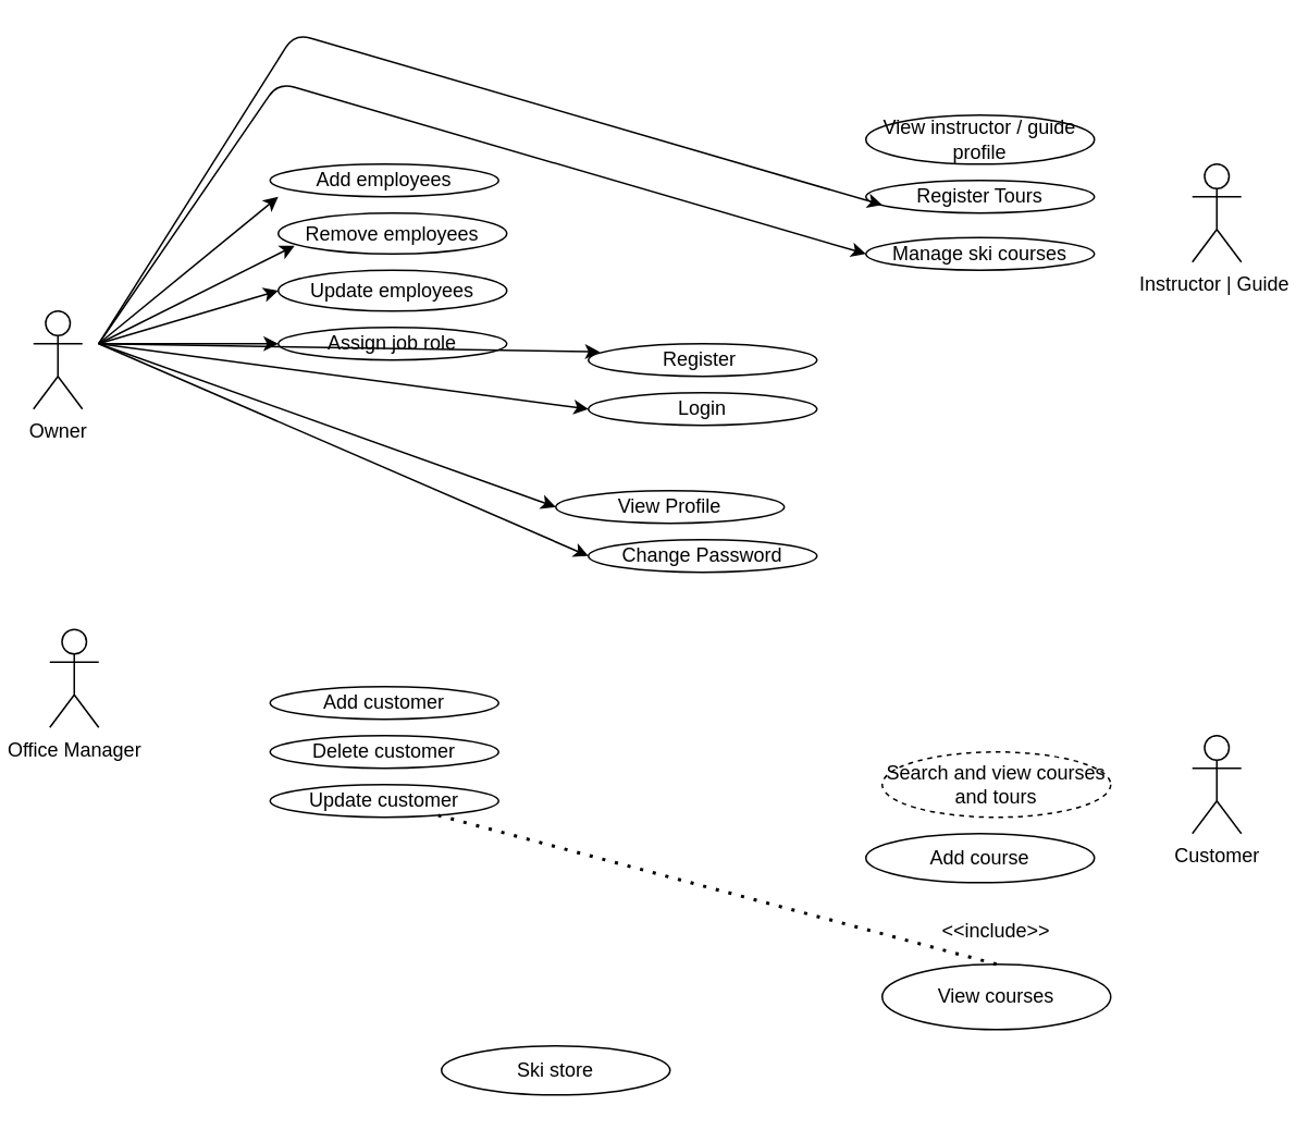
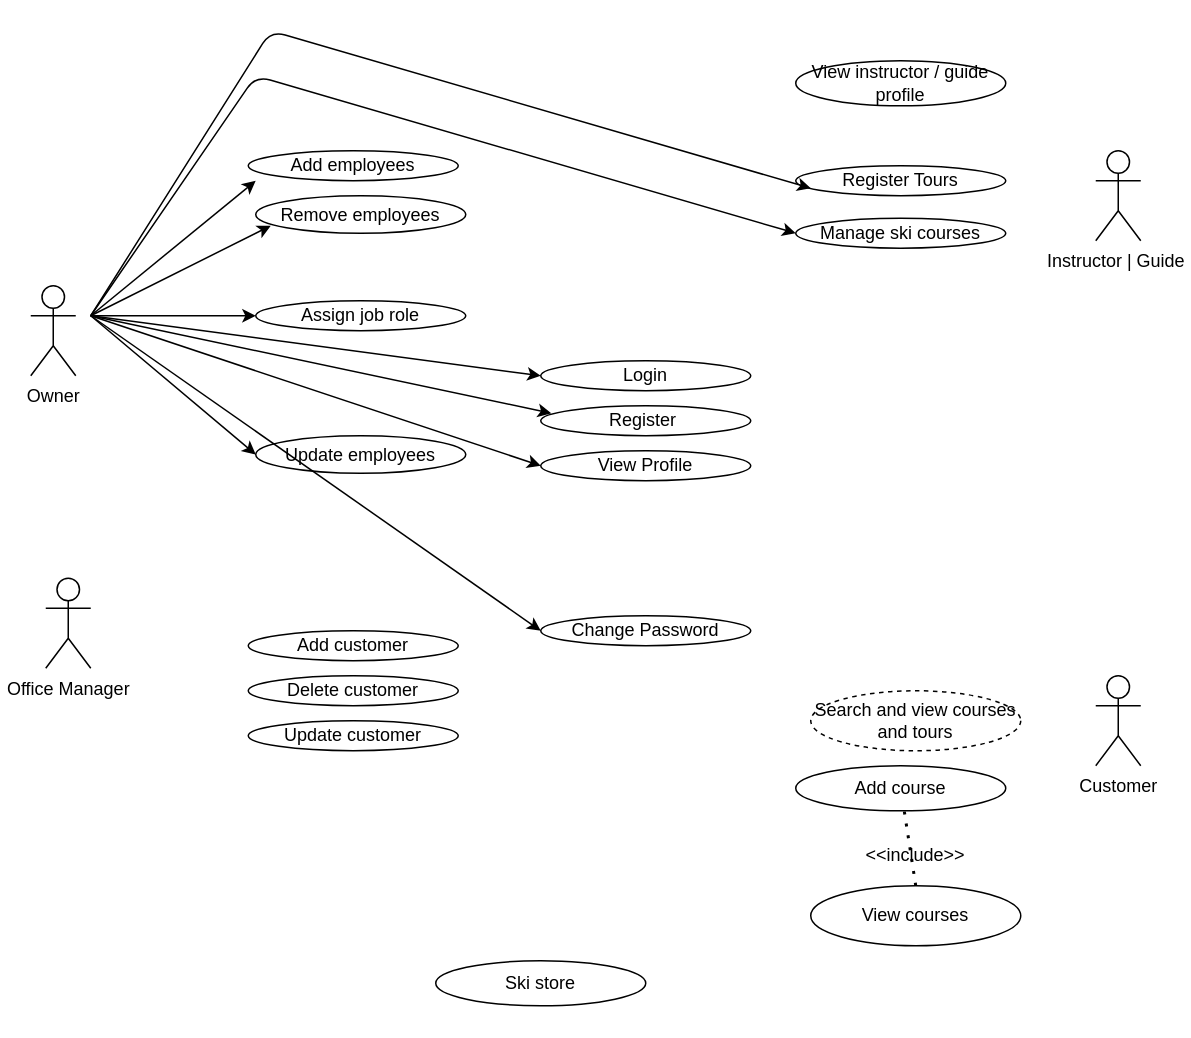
- <mxCell id="25" value="View instructor / guide profile" style="ellipse;whiteSpace=wrap;html=1;" vertex="1" parent="1"><mxGeometry x="530" y="70" width="140" height="30" as="geometry" /></mxCell>
+ <mxCell id="25" value="View instructor / guide profile" style="ellipse;whiteSpace=wrap;html=1;" vertex="1" parent="1"><mxGeometry x="530" y="40" width="140" height="30" as="geometry" /></mxCell>
- <mxCell id="14" value="Update employees" style="ellipse;whiteSpace=wrap;html=1;" vertex="1" parent="1"><mxGeometry x="170" y="165" width="140" height="25" as="geometry" /></mxCell>
+ <mxCell id="14" value="Update employees" style="ellipse;whiteSpace=wrap;html=1;" vertex="1" parent="1"><mxGeometry x="170" y="290" width="140" height="25" as="geometry" /></mxCell>
- <mxCell id="10" value="Register&amp;nbsp;" style="ellipse;whiteSpace=wrap;html=1;" vertex="1" parent="1"><mxGeometry x="360" y="210" width="140" height="20" as="geometry" /></mxCell>
+ <mxCell id="10" value="Register&amp;nbsp;" style="ellipse;whiteSpace=wrap;html=1;" vertex="1" parent="1"><mxGeometry x="360" y="270" width="140" height="20" as="geometry" /></mxCell>
- <mxCell id="11" value="View Profile" style="ellipse;whiteSpace=wrap;html=1;" vertex="1" parent="1"><mxGeometry x="340" y="300" width="140" height="20" as="geometry" /></mxCell>
+ <mxCell id="11" value="View Profile" style="ellipse;whiteSpace=wrap;html=1;" vertex="1" parent="1"><mxGeometry x="360" y="300" width="140" height="20" as="geometry" /></mxCell>
- <mxCell id="12" value="Change Password" style="ellipse;whiteSpace=wrap;html=1;" vertex="1" parent="1"><mxGeometry x="360" y="330" width="140" height="20" as="geometry" /></mxCell>
+ <mxCell id="12" value="Change Password" style="ellipse;whiteSpace=wrap;html=1;" vertex="1" parent="1"><mxGeometry x="360" y="410" width="140" height="20" as="geometry" /></mxCell>
- <mxCell id="19" value="" style="endArrow=none;dashed=1;html=1;dashPattern=1 3;strokeWidth=2;exitX=0.5;exitY=0;exitDx=0;exitDy=0;" edge="1" parent="1" source="18" target="16"><mxGeometry width="50" height="50" relative="1" as="geometry"><mxPoint x="575" y="595" as="sourcePoint" /><mxPoint x="625" y="545" as="targetPoint" /></mxGeometry></mxCell>
+ <mxCell id="19" value="" style="endArrow=none;dashed=1;html=1;dashPattern=1 3;strokeWidth=2;exitX=0.5;exitY=0;exitDx=0;exitDy=0;" edge="1" parent="1" source="18" target="17"><mxGeometry width="50" height="50" relative="1" as="geometry"><mxPoint x="575" y="595" as="sourcePoint" /><mxPoint x="625" y="545" as="targetPoint" /></mxGeometry></mxCell>
- <mxCell id="22" value="Ski store" style="ellipse;whiteSpace=wrap;html=1;" vertex="1" parent="1"><mxGeometry x="270" y="640" width="140" height="30" as="geometry" /></mxCell>
+ <mxCell id="22" value="Ski store" style="ellipse;whiteSpace=wrap;html=1;" vertex="1" parent="1"><mxGeometry x="290" y="640" width="140" height="30" as="geometry" /></mxCell>
